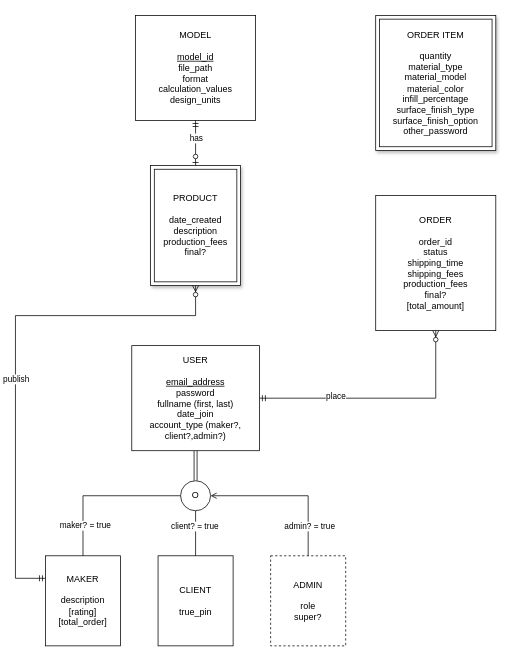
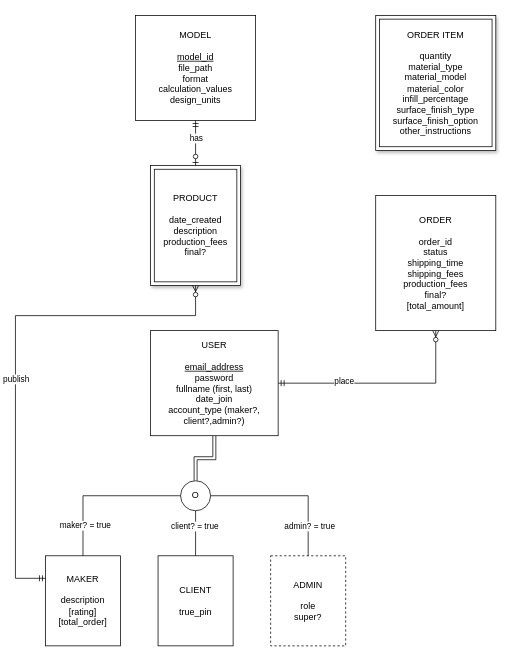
- <mxCell id="23" value="ORDER ITEM&lt;br&gt;&lt;br&gt;quantity&lt;br style=&quot;border-color: var(--border-color);&quot;&gt;material_type&lt;br style=&quot;border-color: var(--border-color);&quot;&gt;material_model&lt;br style=&quot;border-color: var(--border-color);&quot;&gt;material_color&lt;br style=&quot;border-color: var(--border-color);&quot;&gt;infill_percentage&lt;br style=&quot;border-color: var(--border-color);&quot;&gt;surface_finish_type&lt;br style=&quot;border-color: var(--border-color);&quot;&gt;surface_finish_option&lt;br style=&quot;border-color: var(--border-color);&quot;&gt;other_password" style="shape=ext;margin=3;double=1;whiteSpace=wrap;html=1;align=center;shadow=1;" vertex="1" parent="1"><mxGeometry x="500" y="20" width="160" height="180" as="geometry" /></mxCell>
+ <mxCell id="23" value="ORDER ITEM&lt;br&gt;&lt;br&gt;quantity&lt;br style=&quot;border-color: var(--border-color);&quot;&gt;material_type&lt;br style=&quot;border-color: var(--border-color);&quot;&gt;material_model&lt;br style=&quot;border-color: var(--border-color);&quot;&gt;material_color&lt;br style=&quot;border-color: var(--border-color);&quot;&gt;infill_percentage&lt;br style=&quot;border-color: var(--border-color);&quot;&gt;surface_finish_type&lt;br style=&quot;border-color: var(--border-color);&quot;&gt;surface_finish_option&lt;br style=&quot;border-color: var(--border-color);&quot;&gt;other_instructions" style="shape=ext;margin=3;double=1;whiteSpace=wrap;html=1;align=center;shadow=1;" vertex="1" parent="1"><mxGeometry x="500" y="20" width="160" height="180" as="geometry" /></mxCell>
- <mxCell id="3" value="USER&lt;br&gt;&lt;br&gt;&lt;u&gt;email_address&lt;br&gt;&lt;/u&gt;password&lt;br&gt;fullname (first, last)&lt;br&gt;date_join&lt;br&gt;account_type (maker?, client?,admin?)" style="whiteSpace=wrap;html=1;align=center;" vertex="1" parent="1"><mxGeometry x="175" y="460" width="170" height="140" as="geometry" /></mxCell>
+ <mxCell id="3" value="USER&lt;br&gt;&lt;br&gt;&lt;u&gt;email_address&lt;br&gt;&lt;/u&gt;password&lt;br&gt;fullname (first, last)&lt;br&gt;date_join&lt;br&gt;account_type (maker?, client?,admin?)" style="whiteSpace=wrap;html=1;align=center;" vertex="1" parent="1"><mxGeometry x="200" y="440" width="170" height="140" as="geometry" /></mxCell>
- <mxCell id="12" value="" style="endArrow=open;html=1;rounded=0;entryX=1;entryY=0.5;entryDx=0;entryDy=0;exitX=0.5;exitY=0;exitDx=0;exitDy=0;edgeStyle=orthogonalEdgeStyle;" edge="1" parent="1" source="6" target="7"><mxGeometry width="50" height="50" relative="1" as="geometry"><mxPoint x="350" y="740" as="sourcePoint" /><mxPoint x="400" y="690" as="targetPoint" /></mxGeometry></mxCell>
+ <mxCell id="12" value="" style="endArrow=none;html=1;rounded=0;entryX=1;entryY=0.5;entryDx=0;entryDy=0;exitX=0.5;exitY=0;exitDx=0;exitDy=0;edgeStyle=orthogonalEdgeStyle;" edge="1" parent="1" source="6" target="7"><mxGeometry width="50" height="50" relative="1" as="geometry"><mxPoint x="350" y="740" as="sourcePoint" /><mxPoint x="400" y="690" as="targetPoint" /></mxGeometry></mxCell>
